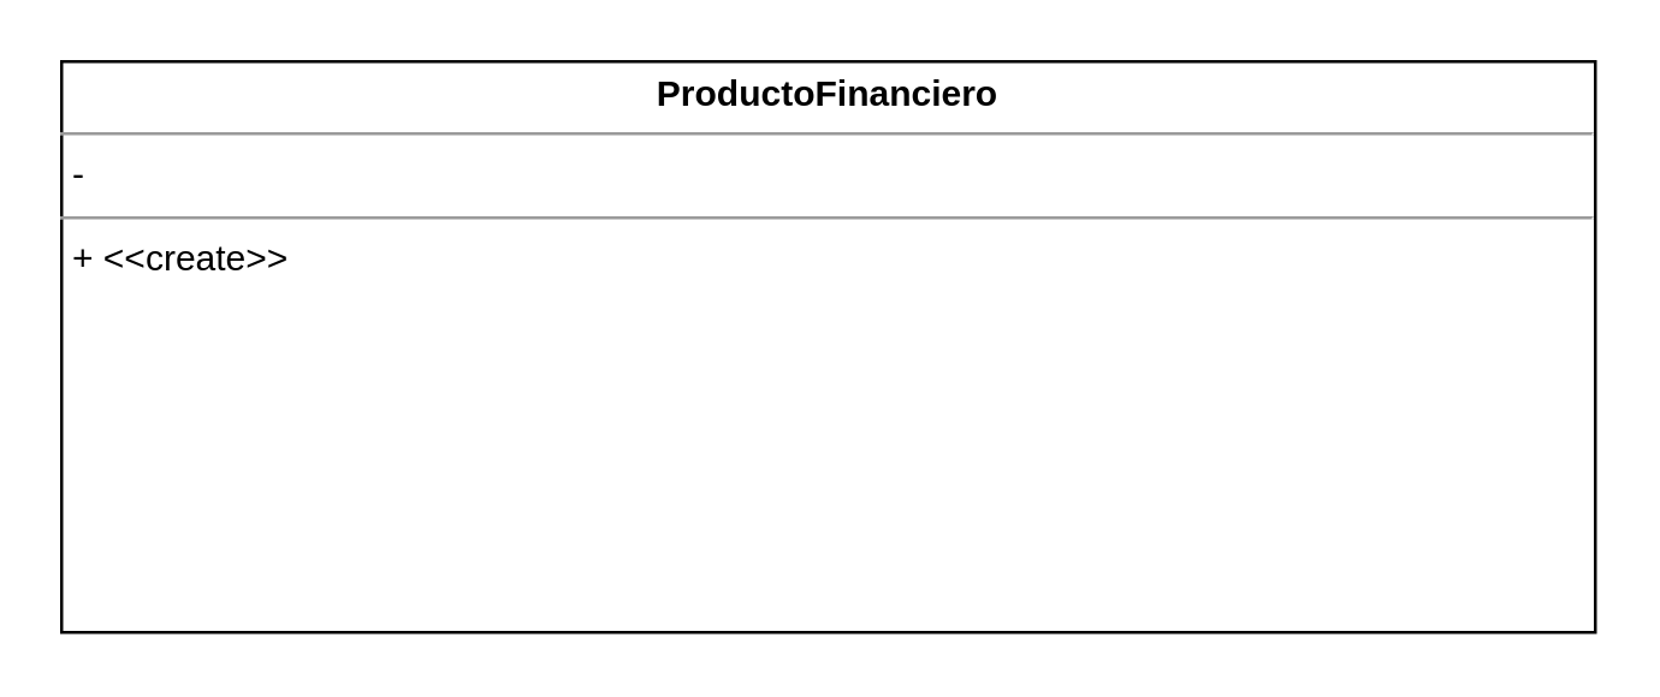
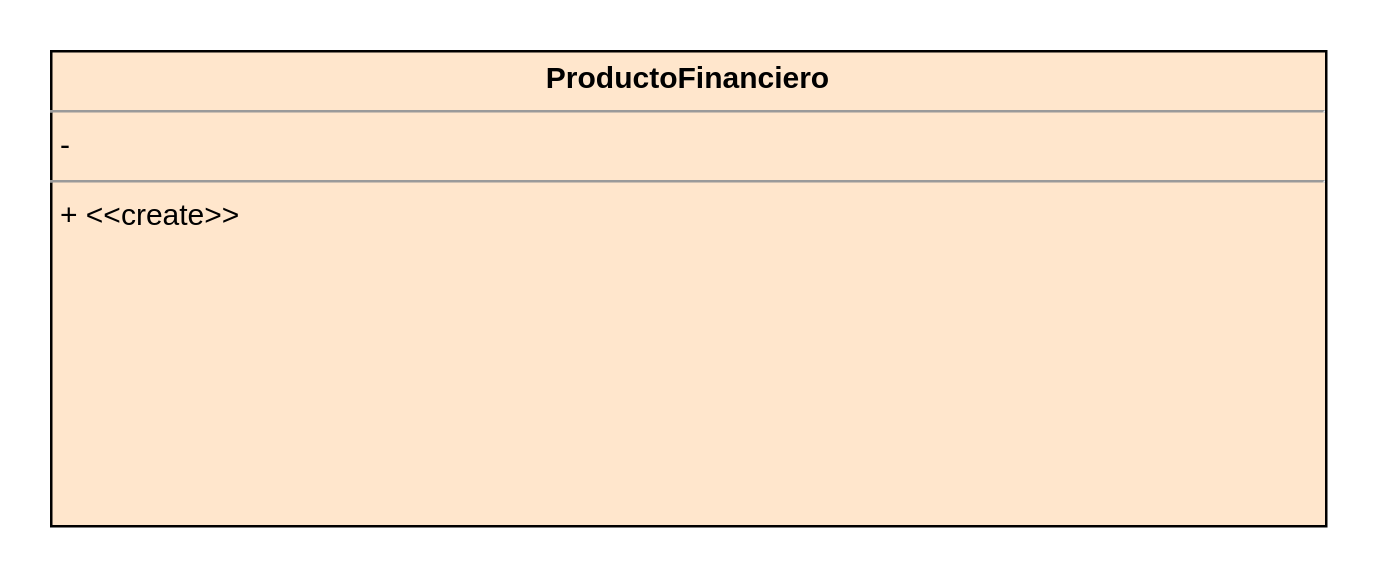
- <mxCell id="2" value="&lt;p style=&quot;margin:0px;margin-top:4px;text-align:center;&quot;&gt;&lt;b&gt;ProductoFinanciero&lt;/b&gt;&lt;/p&gt;&lt;hr size=&quot;1&quot;&gt;&lt;p style=&quot;margin:0px;margin-left:4px;&quot;&gt;-&amp;nbsp;&lt;br&gt;&lt;/p&gt;&lt;hr size=&quot;1&quot;&gt;&lt;p style=&quot;margin:0px;margin-left:4px;&quot;&gt;+ &amp;lt;&amp;lt;create&amp;gt;&amp;gt;&amp;nbsp;&lt;/p&gt;" style="verticalAlign=top;align=left;overflow=fill;fontSize=12;fontFamily=Helvetica;html=1;rounded=0;shadow=0;comic=0;labelBackgroundColor=none;strokeWidth=1" vertex="1" parent="1"><mxGeometry x="20" y="20" width="510" height="190" as="geometry" /></mxCell>
+ <mxCell id="2" value="&lt;p style=&quot;margin:0px;margin-top:4px;text-align:center;&quot;&gt;&lt;b&gt;ProductoFinanciero&lt;/b&gt;&lt;/p&gt;&lt;hr size=&quot;1&quot;&gt;&lt;p style=&quot;margin:0px;margin-left:4px;&quot;&gt;-&amp;nbsp;&lt;br&gt;&lt;/p&gt;&lt;hr size=&quot;1&quot;&gt;&lt;p style=&quot;margin:0px;margin-left:4px;&quot;&gt;+ &amp;lt;&amp;lt;create&amp;gt;&amp;gt;&amp;nbsp;&lt;/p&gt;" style="verticalAlign=top;align=left;overflow=fill;fontSize=12;fontFamily=Helvetica;html=1;rounded=0;shadow=0;comic=0;labelBackgroundColor=none;strokeWidth=1;fillColor=#ffe6cc;" vertex="1" parent="1"><mxGeometry x="20" y="20" width="510" height="190" as="geometry" /></mxCell>
